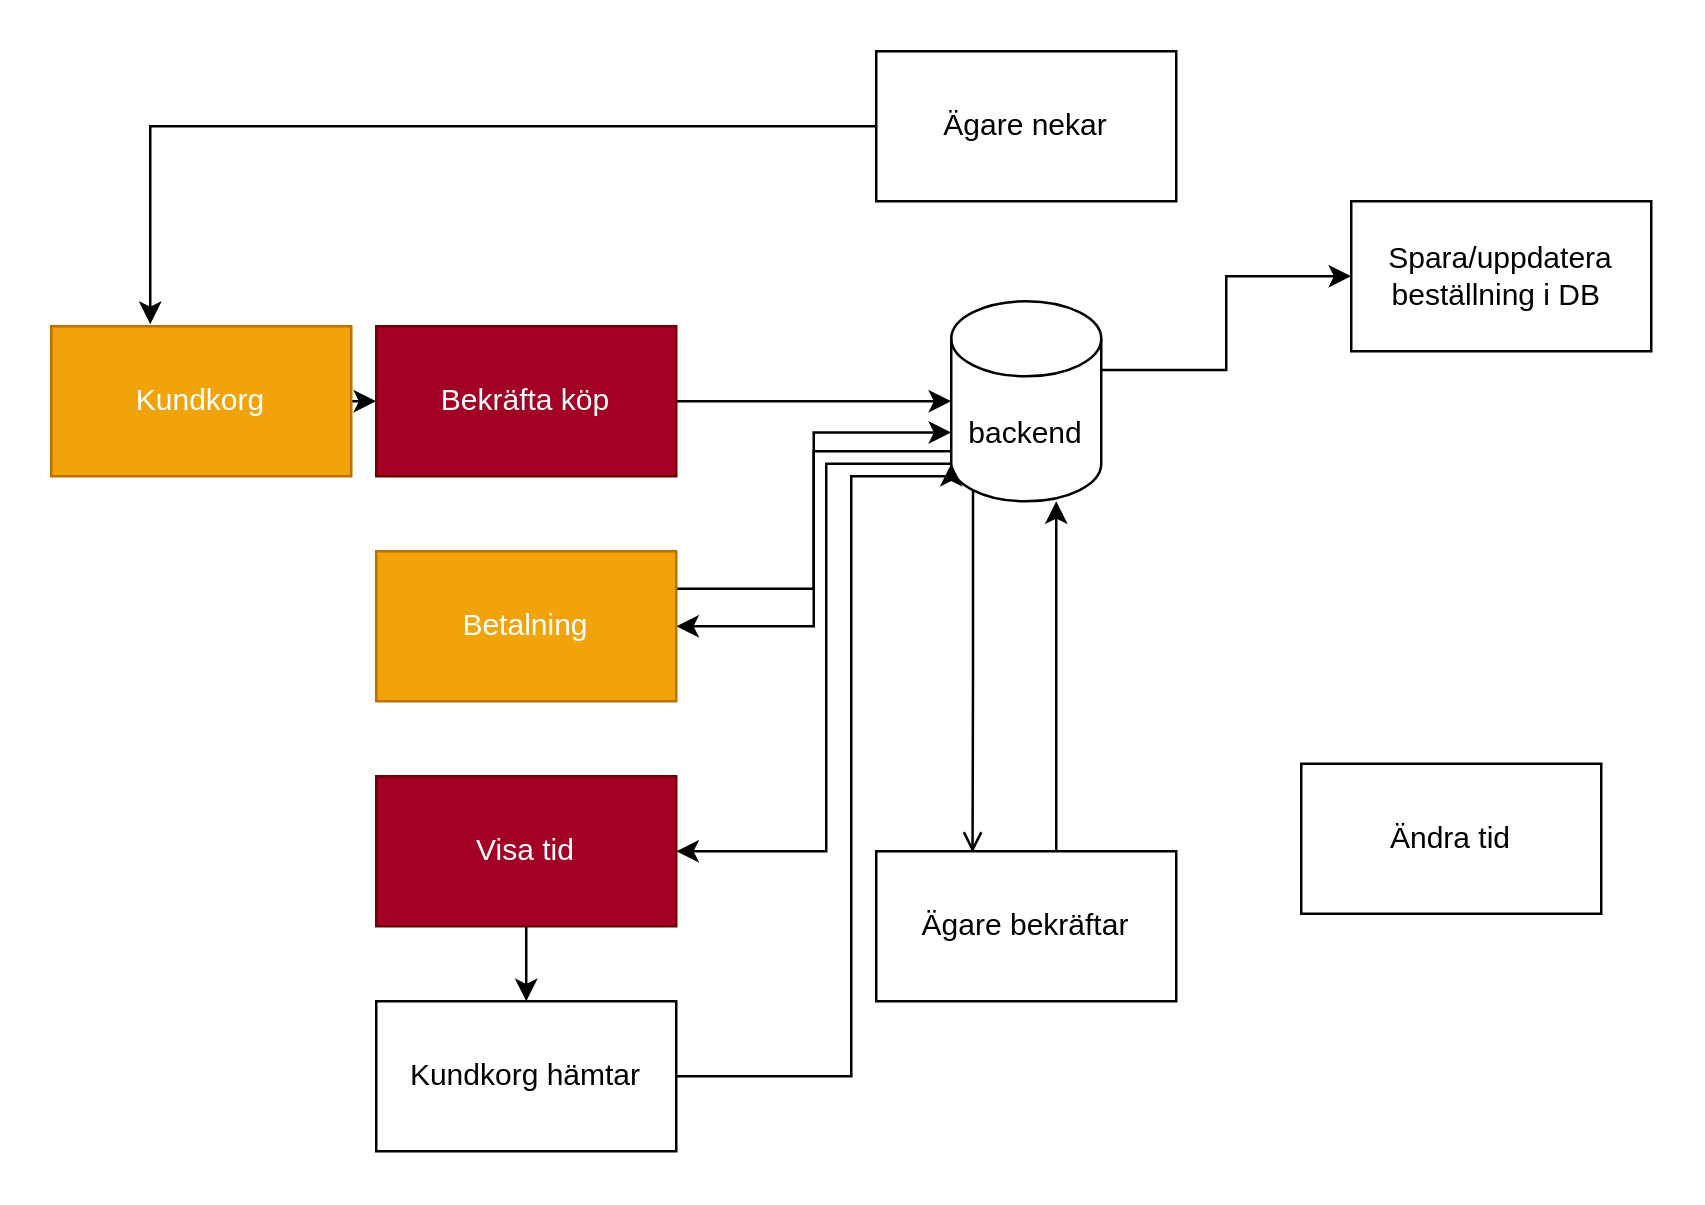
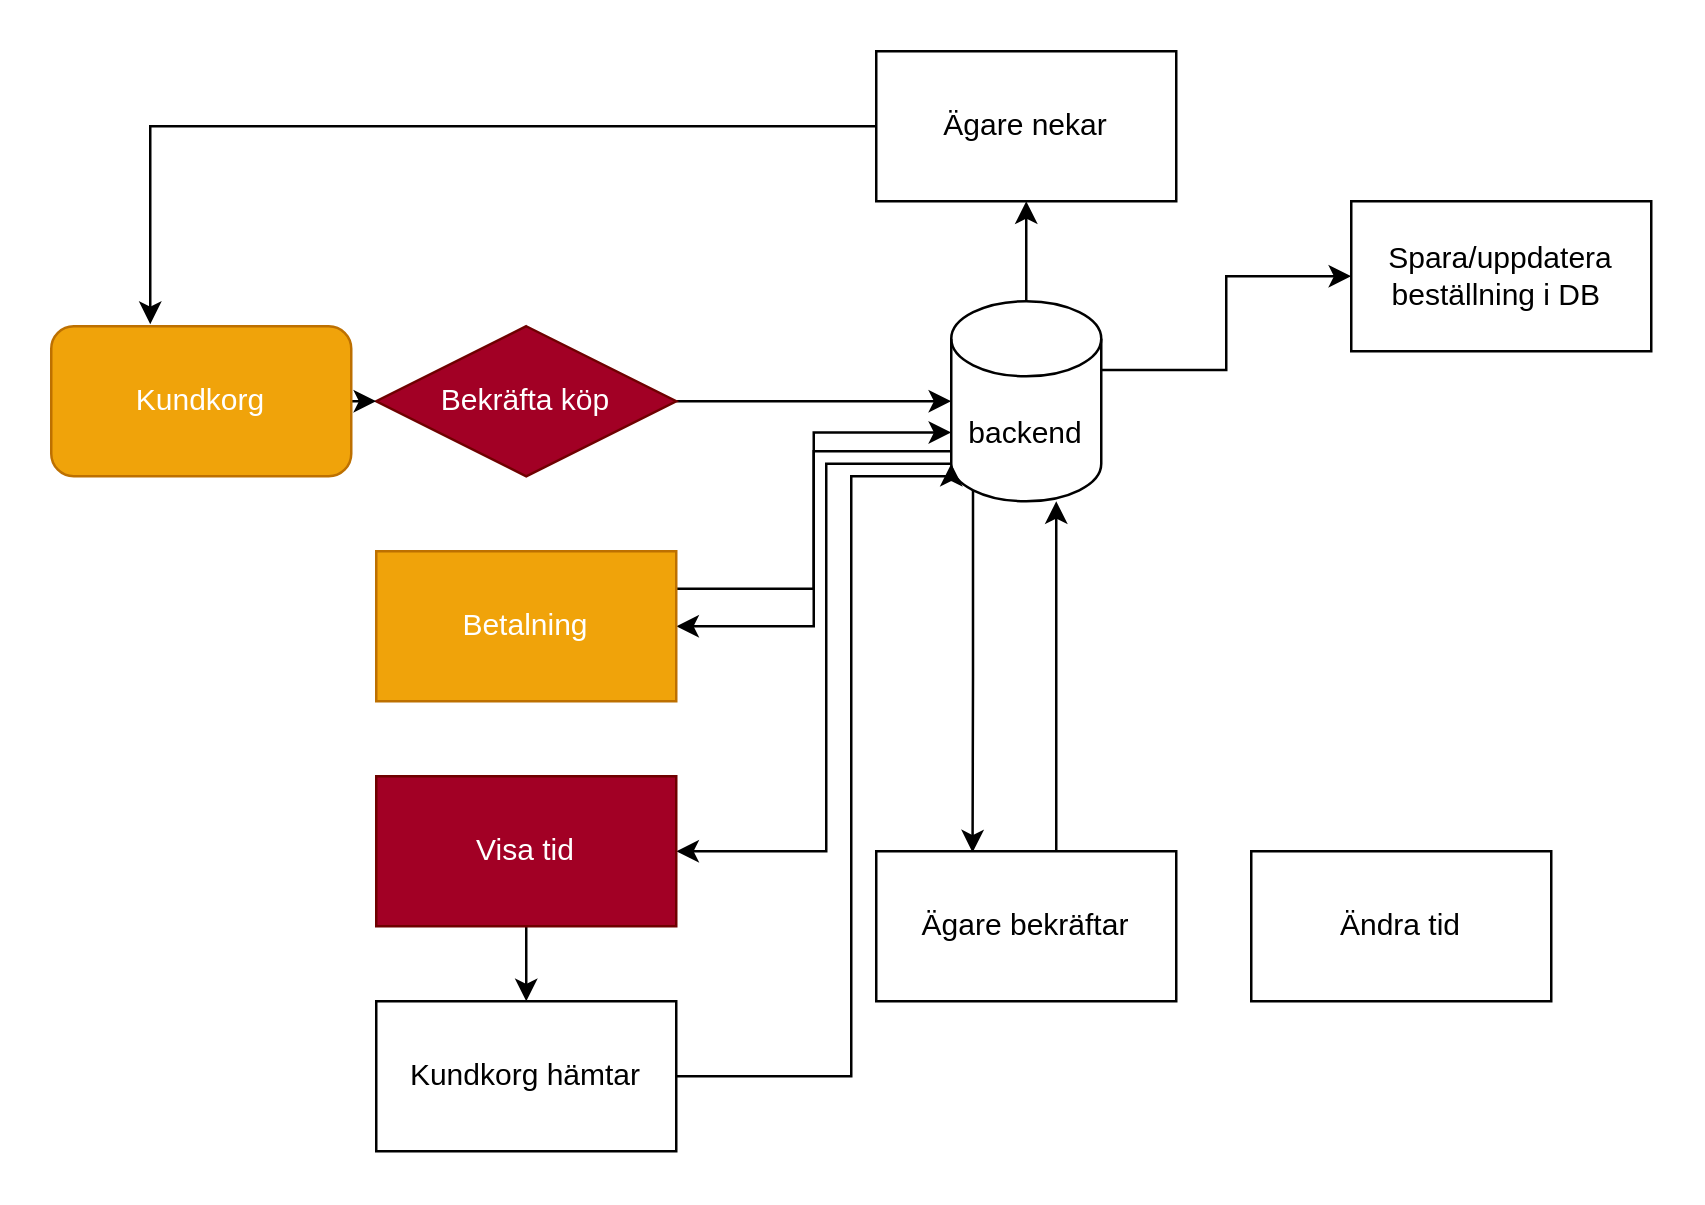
+ <mxCell id="7" style="edgeStyle=orthogonalEdgeStyle;rounded=0;orthogonalLoop=1;jettySize=auto;html=1;exitX=0.5;exitY=0;exitDx=0;exitDy=0;exitPerimeter=0;entryX=0.5;entryY=1;entryDx=0;entryDy=0;" edge="1" parent="1" source="9" target="18"><mxGeometry relative="1" as="geometry" /></mxCell>
- <mxCell id="20" value="Kundkorg" style="rounded=0;whiteSpace=wrap;html=1;fillColor=#f0a30a;strokeColor=#BD7000;fontColor=#ffffff;" vertex="1" parent="1"><mxGeometry y="130" width="120" height="60" as="geometry" x="20" /></mxCell>
+ <mxCell id="20" value="Kundkorg" style="whiteSpace=wrap;html=1;fillColor=#f0a30a;strokeColor=#BD7000;fontColor=#ffffff;rounded=1;" vertex="1" parent="1"><mxGeometry y="130" width="120" height="60" as="geometry" x="20" /></mxCell>
- <mxCell id="3" value="Bekräfta köp" style="rounded=0;whiteSpace=wrap;html=1;fillColor=#a20025;strokeColor=#6F0000;fontColor=#ffffff;" vertex="1" parent="1"><mxGeometry x="150" y="130" width="120" height="60" as="geometry" /></mxCell>
+ <mxCell id="3" value="Bekräfta köp" style="rhombus;whiteSpace=wrap;html=1;fillColor=#a20025;strokeColor=#6F0000;fontColor=#ffffff;" vertex="1" parent="1"><mxGeometry x="150" y="130" width="120" height="60" as="geometry" /></mxCell>
- <mxCell id="4" style="edgeStyle=orthogonalEdgeStyle;rounded=0;orthogonalLoop=1;jettySize=auto;html=1;exitX=0.145;exitY=1;exitDx=0;exitDy=-4.35;exitPerimeter=0;entryX=0.321;entryY=0.008;entryDx=0;entryDy=0;entryPerimeter=0;endArrow=open;" edge="1" parent="1" source="9" target="11"><mxGeometry relative="1" as="geometry" /></mxCell>
+ <mxCell id="4" style="edgeStyle=orthogonalEdgeStyle;rounded=0;orthogonalLoop=1;jettySize=auto;html=1;exitX=0.145;exitY=1;exitDx=0;exitDy=-4.35;exitPerimeter=0;entryX=0.321;entryY=0.008;entryDx=0;entryDy=0;entryPerimeter=0;" edge="1" parent="1" source="9" target="11"><mxGeometry relative="1" as="geometry" /></mxCell>
- <mxCell id="16" value="Ändra tid" style="rounded=0;whiteSpace=wrap;html=1;" vertex="1" parent="1"><mxGeometry x="520" y="305" width="120" height="60" as="geometry" /></mxCell>
+ <mxCell id="16" value="Ändra tid" style="rounded=0;whiteSpace=wrap;html=1;" vertex="1" parent="1"><mxGeometry x="500" y="340" width="120" height="60" as="geometry" /></mxCell>
